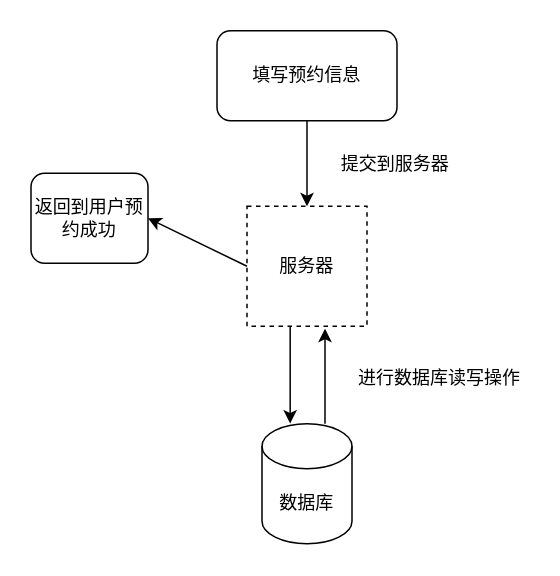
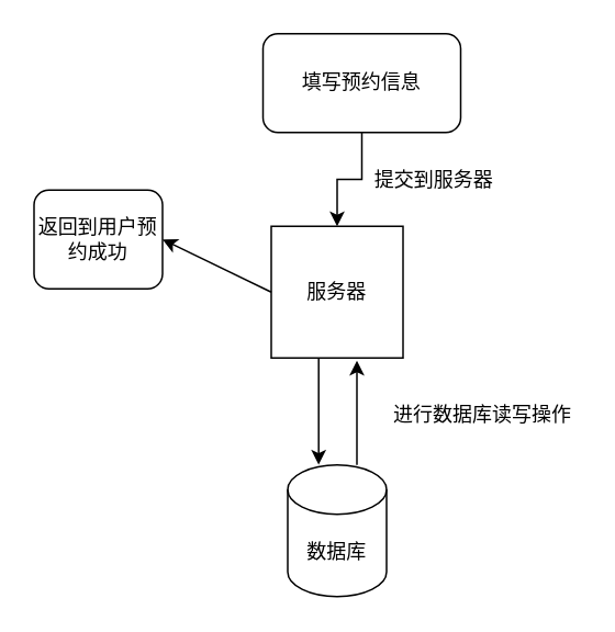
- <mxCell id="3" value="&lt;p&gt;&lt;font color=&quot;#000000&quot; size=&quot;1&quot;&gt;&lt;span style=&quot;background-color: rgb(255 , 255 , 255) ; font-size: 12px&quot;&gt;填写预约信息&lt;/span&gt;&lt;/font&gt;&lt;/p&gt;" style="rounded=1;whiteSpace=wrap;html=1;fillColor=none;shadow=0;sketch=0;glass=1;strokeColor=#000000;" parent="1" vertex="1"><mxGeometry x="144" y="20" width="120" height="60" as="geometry" /></mxCell>
+ <mxCell id="3" value="&lt;p&gt;&lt;font color=&quot;#000000&quot; size=&quot;1&quot;&gt;&lt;span style=&quot;background-color: rgb(255 , 255 , 255) ; font-size: 12px&quot;&gt;填写预约信息&lt;/span&gt;&lt;/font&gt;&lt;/p&gt;" style="rounded=1;whiteSpace=wrap;html=1;fillColor=none;shadow=0;sketch=0;glass=1;strokeColor=#000000;" parent="1" vertex="1"><mxGeometry x="159" y="20" width="120" height="60" as="geometry" /></mxCell>
- <mxCell id="4" value="&lt;font color=&quot;#000000&quot; style=&quot;font-size: 12px&quot;&gt;服务器&lt;/font&gt;" style="whiteSpace=wrap;html=1;aspect=fixed;shadow=0;glass=1;sketch=0;labelBackgroundColor=none;fillColor=none;strokeColor=#000000;dashed=1;" parent="1" vertex="1"><mxGeometry x="164" y="137" width="80" height="80" as="geometry" /></mxCell>
+ <mxCell id="4" value="&lt;font color=&quot;#000000&quot; style=&quot;font-size: 12px&quot;&gt;服务器&lt;/font&gt;" style="whiteSpace=wrap;html=1;aspect=fixed;shadow=0;glass=1;sketch=0;labelBackgroundColor=none;fillColor=none;strokeColor=#000000;" parent="1" vertex="1"><mxGeometry x="164" y="137" width="80" height="80" as="geometry" /></mxCell>
